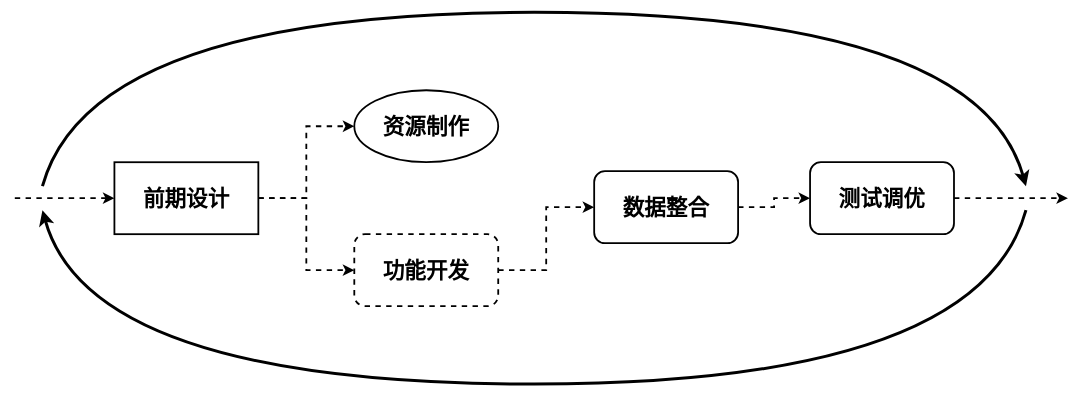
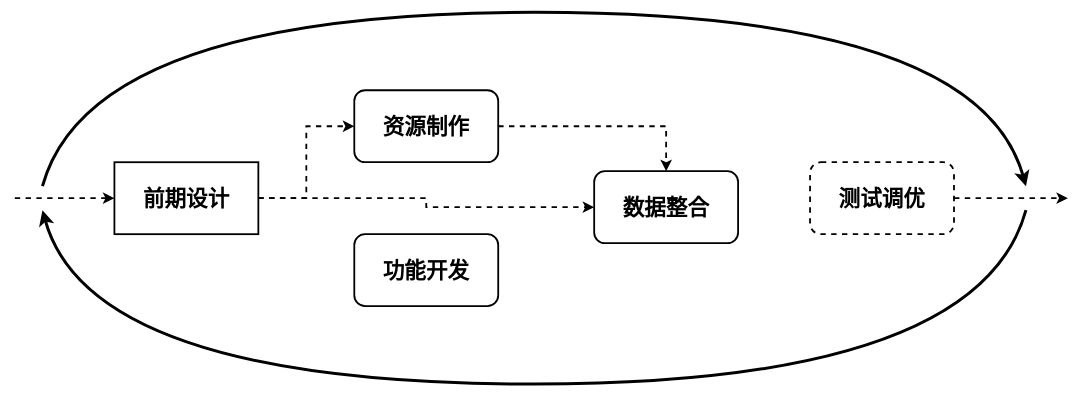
- <mxCell id="7" value="资源制作" style="ellipse;whiteSpace=wrap;html=1;fontSize=36;fontFamily=Noto Sans;fontSource=https%3A%2F%2Ffonts.googleapis.com%2Fcss%3Ffamily%3DNoto%2BSans;fontStyle=1;fillColor=none;strokeWidth=3;" parent="1" vertex="1"><mxGeometry x="590" y="150" width="240" height="120" as="geometry" /></mxCell>
+ <mxCell id="7" value="资源制作" style="rounded=1;whiteSpace=wrap;html=1;fontSize=36;fontFamily=Noto Sans;fontSource=https%3A%2F%2Ffonts.googleapis.com%2Fcss%3Ffamily%3DNoto%2BSans;fontStyle=1;fillColor=none;strokeWidth=3;" parent="1" vertex="1"><mxGeometry x="590" y="150" width="240" height="120" as="geometry" /></mxCell>
+ <mxCell id="6" style="edgeStyle=orthogonalEdgeStyle;rounded=0;orthogonalLoop=1;jettySize=auto;html=1;strokeWidth=3;dashed=1;endSize=10;" parent="1" source="7" target="11" edge="1"><mxGeometry relative="1" as="geometry" /></mxCell>
- <mxCell id="13" value="测试调优" style="rounded=1;whiteSpace=wrap;html=1;fontSize=36;fontFamily=Noto Sans;fontSource=https%3A%2F%2Ffonts.googleapis.com%2Fcss%3Ffamily%3DNoto%2BSans;fontStyle=1;fillColor=none;strokeWidth=3;" parent="1" vertex="1"><mxGeometry x="1350" y="270" width="240" height="120" as="geometry" /></mxCell>
+ <mxCell id="13" value="测试调优" style="rounded=1;whiteSpace=wrap;html=1;fontSize=36;fontFamily=Noto Sans;fontSource=https%3A%2F%2Ffonts.googleapis.com%2Fcss%3Ffamily%3DNoto%2BSans;fontStyle=1;fillColor=none;strokeWidth=3;dashed=1;" parent="1" vertex="1"><mxGeometry x="1350" y="270" width="240" height="120" as="geometry" /></mxCell>
- <mxCell id="10" style="edgeStyle=orthogonalEdgeStyle;rounded=0;orthogonalLoop=1;jettySize=auto;html=1;entryX=0;entryY=0.5;entryDx=0;entryDy=0;strokeWidth=3;dashed=1;endSize=10;" parent="1" source="11" target="13" edge="1"><mxGeometry relative="1" as="geometry" /></mxCell>
- <mxCell id="3" style="edgeStyle=orthogonalEdgeStyle;rounded=0;orthogonalLoop=1;jettySize=auto;html=1;entryX=0;entryY=0.5;entryDx=0;entryDy=0;strokeWidth=3;dashed=1;endSize=10;" parent="1" source="5" target="9" edge="1"><mxGeometry relative="1" as="geometry" /></mxCell>
+ <mxCell id="3" style="edgeStyle=orthogonalEdgeStyle;rounded=0;orthogonalLoop=1;jettySize=auto;html=1;strokeWidth=3;dashed=1;endSize=10;" parent="1" source="5" target="11" edge="1"><mxGeometry relative="1" as="geometry" /></mxCell>
- <mxCell id="8" style="edgeStyle=orthogonalEdgeStyle;rounded=0;orthogonalLoop=1;jettySize=auto;html=1;entryX=0;entryY=0.5;entryDx=0;entryDy=0;strokeWidth=3;dashed=1;endSize=10;" parent="1" source="9" target="11" edge="1"><mxGeometry relative="1" as="geometry" /></mxCell>
- <mxCell id="9" value="功能开发" style="rounded=1;whiteSpace=wrap;html=1;fontSize=36;fontFamily=Noto Sans;fontSource=https%3A%2F%2Ffonts.googleapis.com%2Fcss%3Ffamily%3DNoto%2BSans;fontStyle=1;fillColor=none;strokeWidth=3;dashed=1;" parent="1" vertex="1"><mxGeometry x="590" y="390" width="240" height="120" as="geometry" /></mxCell>
+ <mxCell id="9" value="功能开发" style="rounded=1;whiteSpace=wrap;html=1;fontSize=36;fontFamily=Noto Sans;fontSource=https%3A%2F%2Ffonts.googleapis.com%2Fcss%3Ffamily%3DNoto%2BSans;fontStyle=1;fillColor=none;strokeWidth=3;" parent="1" vertex="1"><mxGeometry x="590" y="390" width="240" height="120" as="geometry" /></mxCell>
